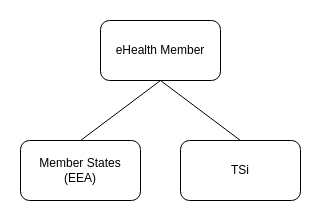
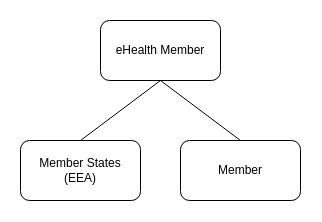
- <mxCell id="4" value="TSi" style="rounded=1;whiteSpace=wrap;html=1;" parent="1" vertex="1"><mxGeometry x="180" y="140" width="120" height="60" as="geometry" /></mxCell>
+ <mxCell id="4" value="Member" style="rounded=1;whiteSpace=wrap;html=1;" parent="1" vertex="1"><mxGeometry x="180" y="140" width="120" height="60" as="geometry" /></mxCell>
